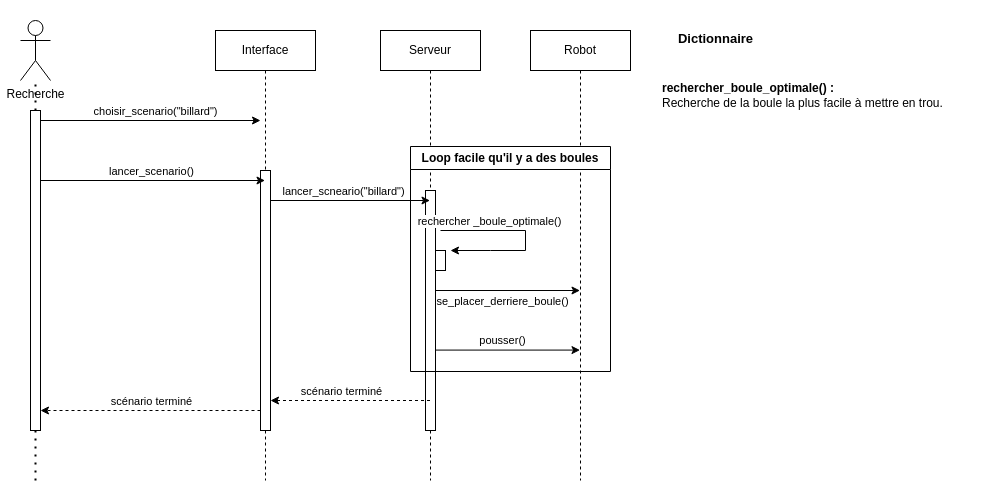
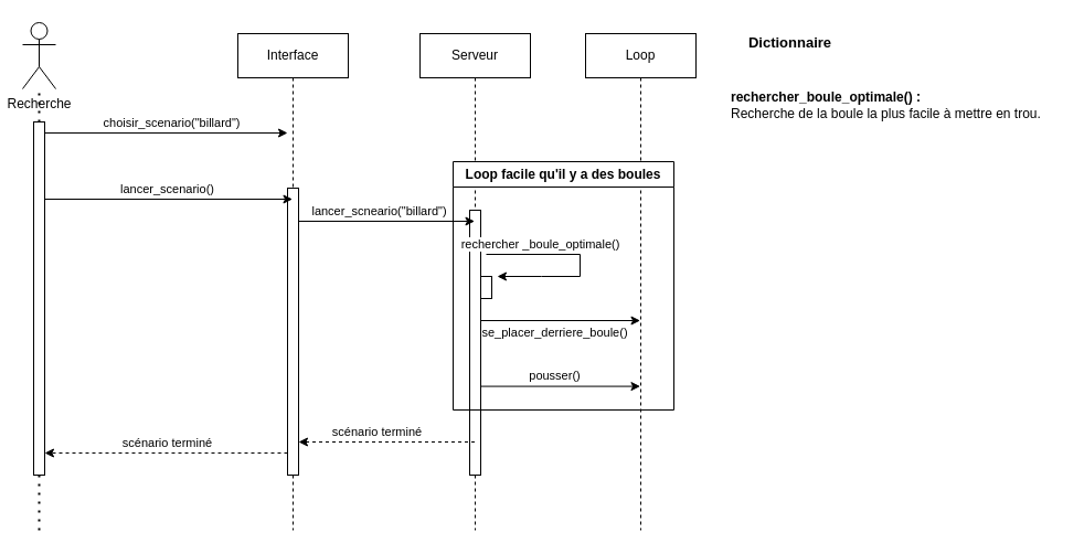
- <mxCell id="15" value="Robot" style="shape=umlLifeline;perimeter=lifelinePerimeter;whiteSpace=wrap;html=1;container=0;dropTarget=0;collapsible=0;recursiveResize=0;outlineConnect=0;portConstraint=eastwest;newEdgeStyle={&quot;edgeStyle&quot;:&quot;elbowEdgeStyle&quot;,&quot;elbow&quot;:&quot;vertical&quot;,&quot;curved&quot;:0,&quot;rounded&quot;:0};" parent="1" vertex="1"><mxGeometry x="530" y="30" width="100" height="450" as="geometry" /></mxCell>
+ <mxCell id="15" value="Loop" style="shape=umlLifeline;perimeter=lifelinePerimeter;whiteSpace=wrap;html=1;container=0;dropTarget=0;collapsible=0;recursiveResize=0;outlineConnect=0;portConstraint=eastwest;newEdgeStyle={&quot;edgeStyle&quot;:&quot;elbowEdgeStyle&quot;,&quot;elbow&quot;:&quot;vertical&quot;,&quot;curved&quot;:0,&quot;rounded&quot;:0};" parent="1" vertex="1"><mxGeometry x="530" y="30" width="100" height="450" as="geometry" /></mxCell>
